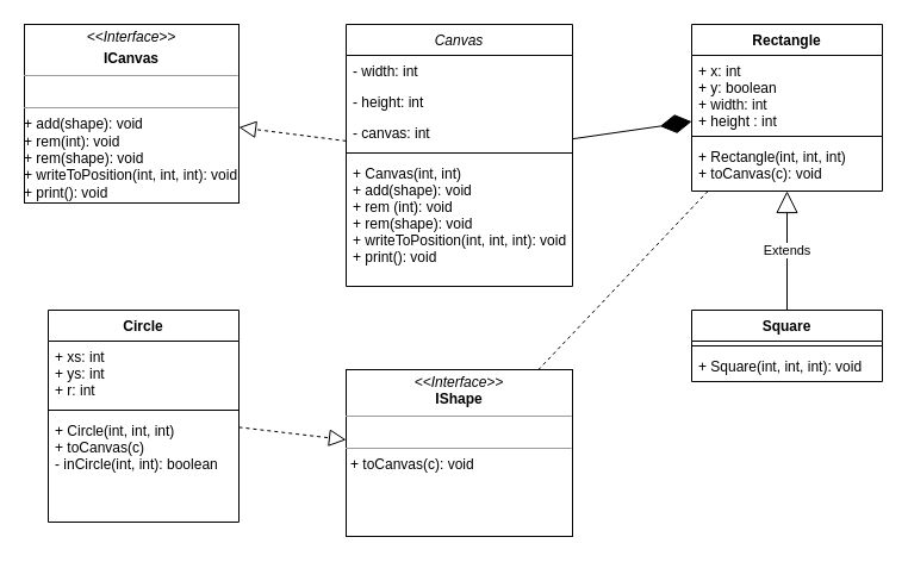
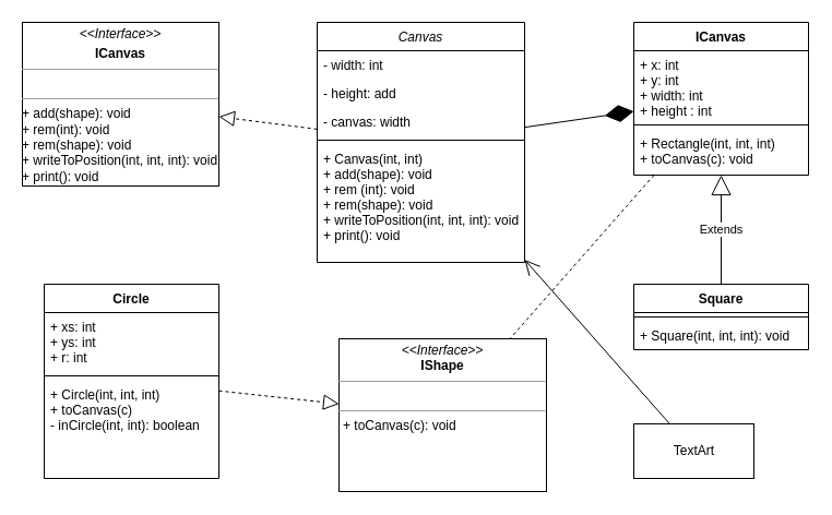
- <mxCell id="12" value="Rectangle" style="swimlane;fontStyle=1;align=center;verticalAlign=top;childLayout=stackLayout;horizontal=1;startSize=26;horizontalStack=0;resizeParent=1;resizeParentMax=0;resizeLast=0;collapsible=1;marginBottom=0;" parent="1" vertex="1"><mxGeometry x="580" y="20" width="160" height="140" as="geometry" /></mxCell>
+ <mxCell id="12" value="ICanvas" style="swimlane;fontStyle=1;align=center;verticalAlign=top;childLayout=stackLayout;horizontal=1;startSize=26;horizontalStack=0;resizeParent=1;resizeParentMax=0;resizeLast=0;collapsible=1;marginBottom=0;" parent="1" vertex="1"><mxGeometry x="580" y="20" width="160" height="140" as="geometry" /></mxCell>
- <mxCell id="13" value="+ x: int&#10;+ y: boolean&#10;+ width: int&#10;+ height : int" style="text;strokeColor=none;fillColor=none;align=left;verticalAlign=top;spacingLeft=4;spacingRight=4;overflow=hidden;rotatable=0;points=[[0,0.5],[1,0.5]];portConstraint=eastwest;" parent="12" vertex="1"><mxGeometry y="26" width="160" height="64" as="geometry" /></mxCell>
+ <mxCell id="13" value="+ x: int&#10;+ y: int&#10;+ width: int&#10;+ height : int" style="text;strokeColor=none;fillColor=none;align=left;verticalAlign=top;spacingLeft=4;spacingRight=4;overflow=hidden;rotatable=0;points=[[0,0.5],[1,0.5]];portConstraint=eastwest;" parent="12" vertex="1"><mxGeometry y="26" width="160" height="64" as="geometry" /></mxCell>
- <mxCell id="18" value="- height: int" style="text;align=left;verticalAlign=top;spacingLeft=4;spacingRight=4;overflow=hidden;rotatable=0;points=[[0,0.5],[1,0.5]];portConstraint=eastwest;rounded=0;shadow=0;html=0;" parent="16" vertex="1"><mxGeometry y="52" width="190" height="26" as="geometry" /></mxCell>
+ <mxCell id="18" value="- height: add" style="text;align=left;verticalAlign=top;spacingLeft=4;spacingRight=4;overflow=hidden;rotatable=0;points=[[0,0.5],[1,0.5]];portConstraint=eastwest;rounded=0;shadow=0;html=0;" parent="16" vertex="1"><mxGeometry y="52" width="190" height="26" as="geometry" /></mxCell>
- <mxCell id="19" value="- canvas: int" style="text;align=left;verticalAlign=top;spacingLeft=4;spacingRight=4;overflow=hidden;rotatable=0;points=[[0,0.5],[1,0.5]];portConstraint=eastwest;rounded=0;shadow=0;html=0;" parent="16" vertex="1"><mxGeometry y="78" width="190" height="26" as="geometry" /></mxCell>
+ <mxCell id="19" value="- canvas: width" style="text;align=left;verticalAlign=top;spacingLeft=4;spacingRight=4;overflow=hidden;rotatable=0;points=[[0,0.5],[1,0.5]];portConstraint=eastwest;rounded=0;shadow=0;html=0;" parent="16" vertex="1"><mxGeometry y="78" width="190" height="26" as="geometry" /></mxCell>
+ <mxCell id="27" value="" style="endArrow=open;endFill=1;endSize=12;html=1;" parent="1" source="4" target="16" edge="1"><mxGeometry width="160" relative="1" as="geometry"><mxPoint x="310" y="230" as="sourcePoint" /><mxPoint x="470" y="230" as="targetPoint" /></mxGeometry></mxCell>
- <mxCell id="3" value="&lt;p style=&quot;margin: 0px ; margin-top: 4px ; text-align: center&quot;&gt;&lt;i&gt;&amp;lt;&amp;lt;Interface&amp;gt;&amp;gt;&lt;/i&gt;&lt;br&gt;&lt;b&gt;IShape&lt;/b&gt;&lt;/p&gt;&lt;hr size=&quot;1&quot;&gt;&lt;p style=&quot;margin: 0px ; margin-left: 4px&quot;&gt;&lt;br&gt;&lt;/p&gt;&lt;hr size=&quot;1&quot;&gt;&lt;p style=&quot;margin: 0px ; margin-left: 4px&quot;&gt;+ toCanvas(c): void&lt;/p&gt;" style="verticalAlign=top;align=left;overflow=fill;fontSize=12;fontFamily=Helvetica;html=1;" parent="1" vertex="1"><mxGeometry x="290" y="310" width="190" height="140" as="geometry" /></mxCell>
+ <mxCell id="3" value="&lt;p style=&quot;margin: 0px ; margin-top: 4px ; text-align: center&quot;&gt;&lt;i&gt;&amp;lt;&amp;lt;Interface&amp;gt;&amp;gt;&lt;/i&gt;&lt;br&gt;&lt;b&gt;IShape&lt;/b&gt;&lt;/p&gt;&lt;hr size=&quot;1&quot;&gt;&lt;p style=&quot;margin: 0px ; margin-left: 4px&quot;&gt;&lt;br&gt;&lt;/p&gt;&lt;hr size=&quot;1&quot;&gt;&lt;p style=&quot;margin: 0px ; margin-left: 4px&quot;&gt;+ toCanvas(c): void&lt;/p&gt;" style="verticalAlign=top;align=left;overflow=fill;fontSize=12;fontFamily=Helvetica;html=1;" parent="1" vertex="1"><mxGeometry x="310" y="310" width="190" height="140" as="geometry" /></mxCell>
+ <mxCell id="4" value="TextArt" style="html=1;" parent="1" vertex="1"><mxGeometry x="580" y="388" width="110" height="50" as="geometry" /></mxCell>
